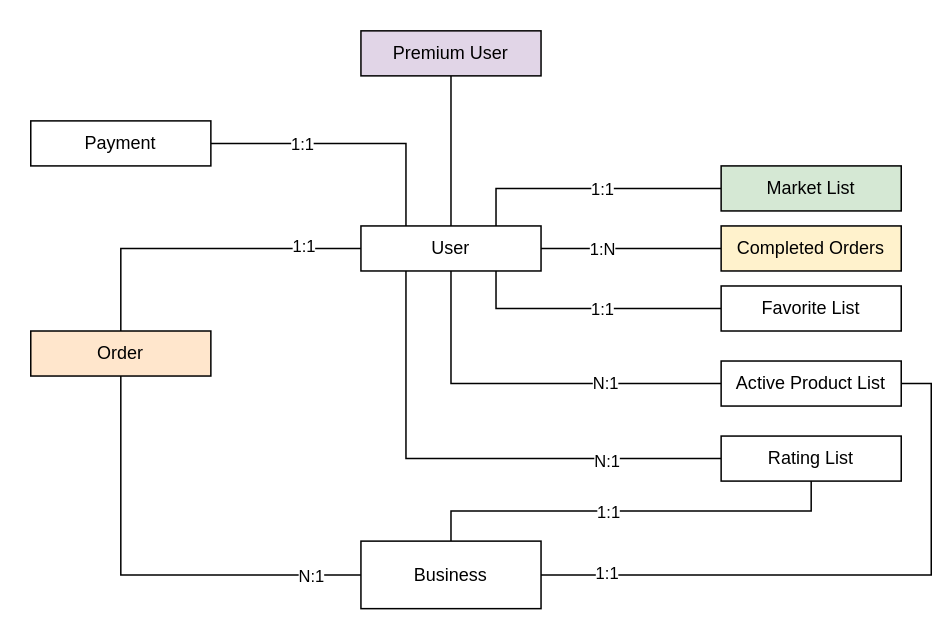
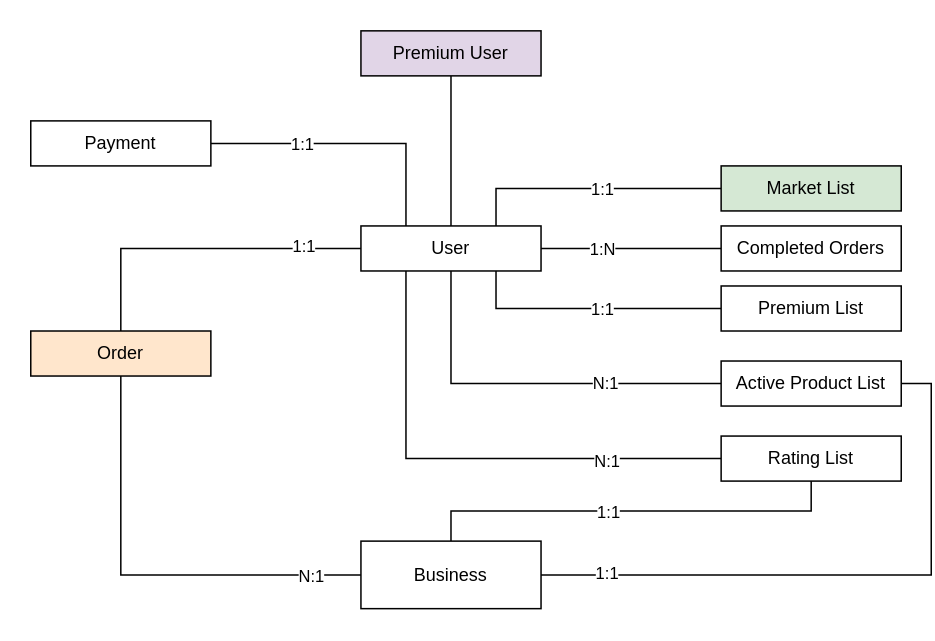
- <mxCell id="15" value="Completed Orders" style="rounded=0;whiteSpace=wrap;html=1;fillColor=#fff2cc;" parent="1" vertex="1"><mxGeometry x="480" y="150" width="120" height="30" as="geometry" /></mxCell>
+ <mxCell id="15" value="Completed Orders" style="rounded=0;whiteSpace=wrap;html=1;" parent="1" vertex="1"><mxGeometry x="480" y="150" width="120" height="30" as="geometry" /></mxCell>
- <mxCell id="27" value="Favorite List" style="rounded=0;whiteSpace=wrap;html=1;" parent="1" vertex="1"><mxGeometry x="480" y="190" width="120" height="30" as="geometry" /></mxCell>
+ <mxCell id="27" value="Premium List" style="rounded=0;whiteSpace=wrap;html=1;" parent="1" vertex="1"><mxGeometry x="480" y="190" width="120" height="30" as="geometry" /></mxCell>
